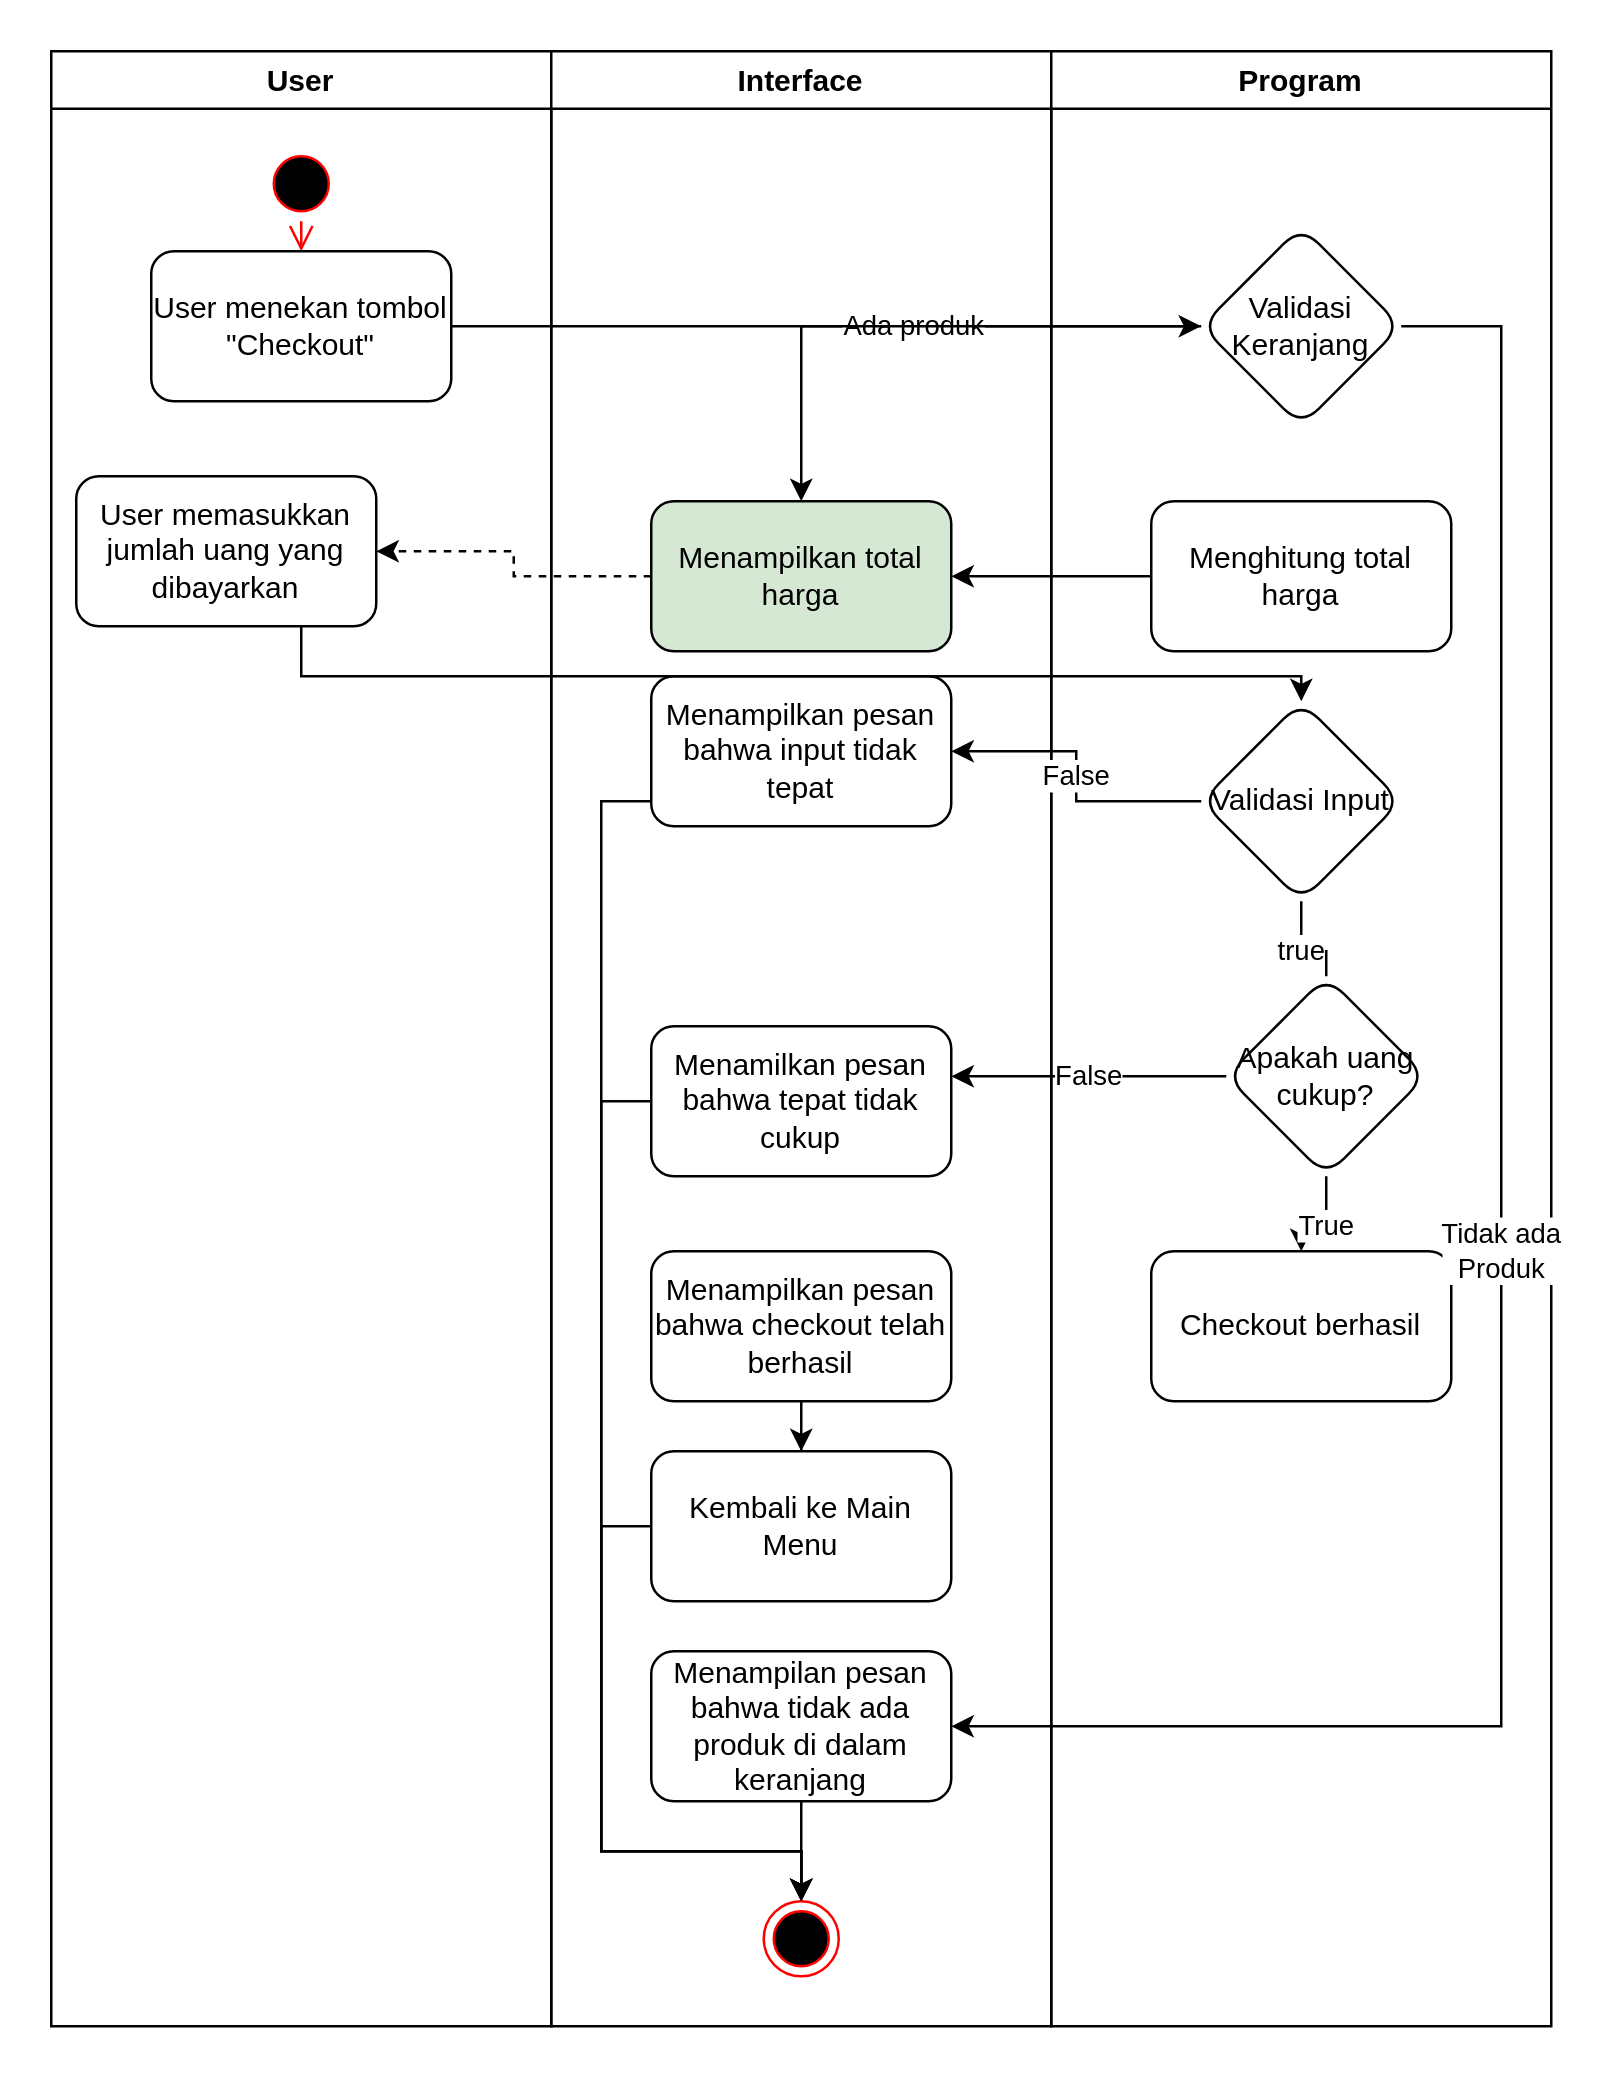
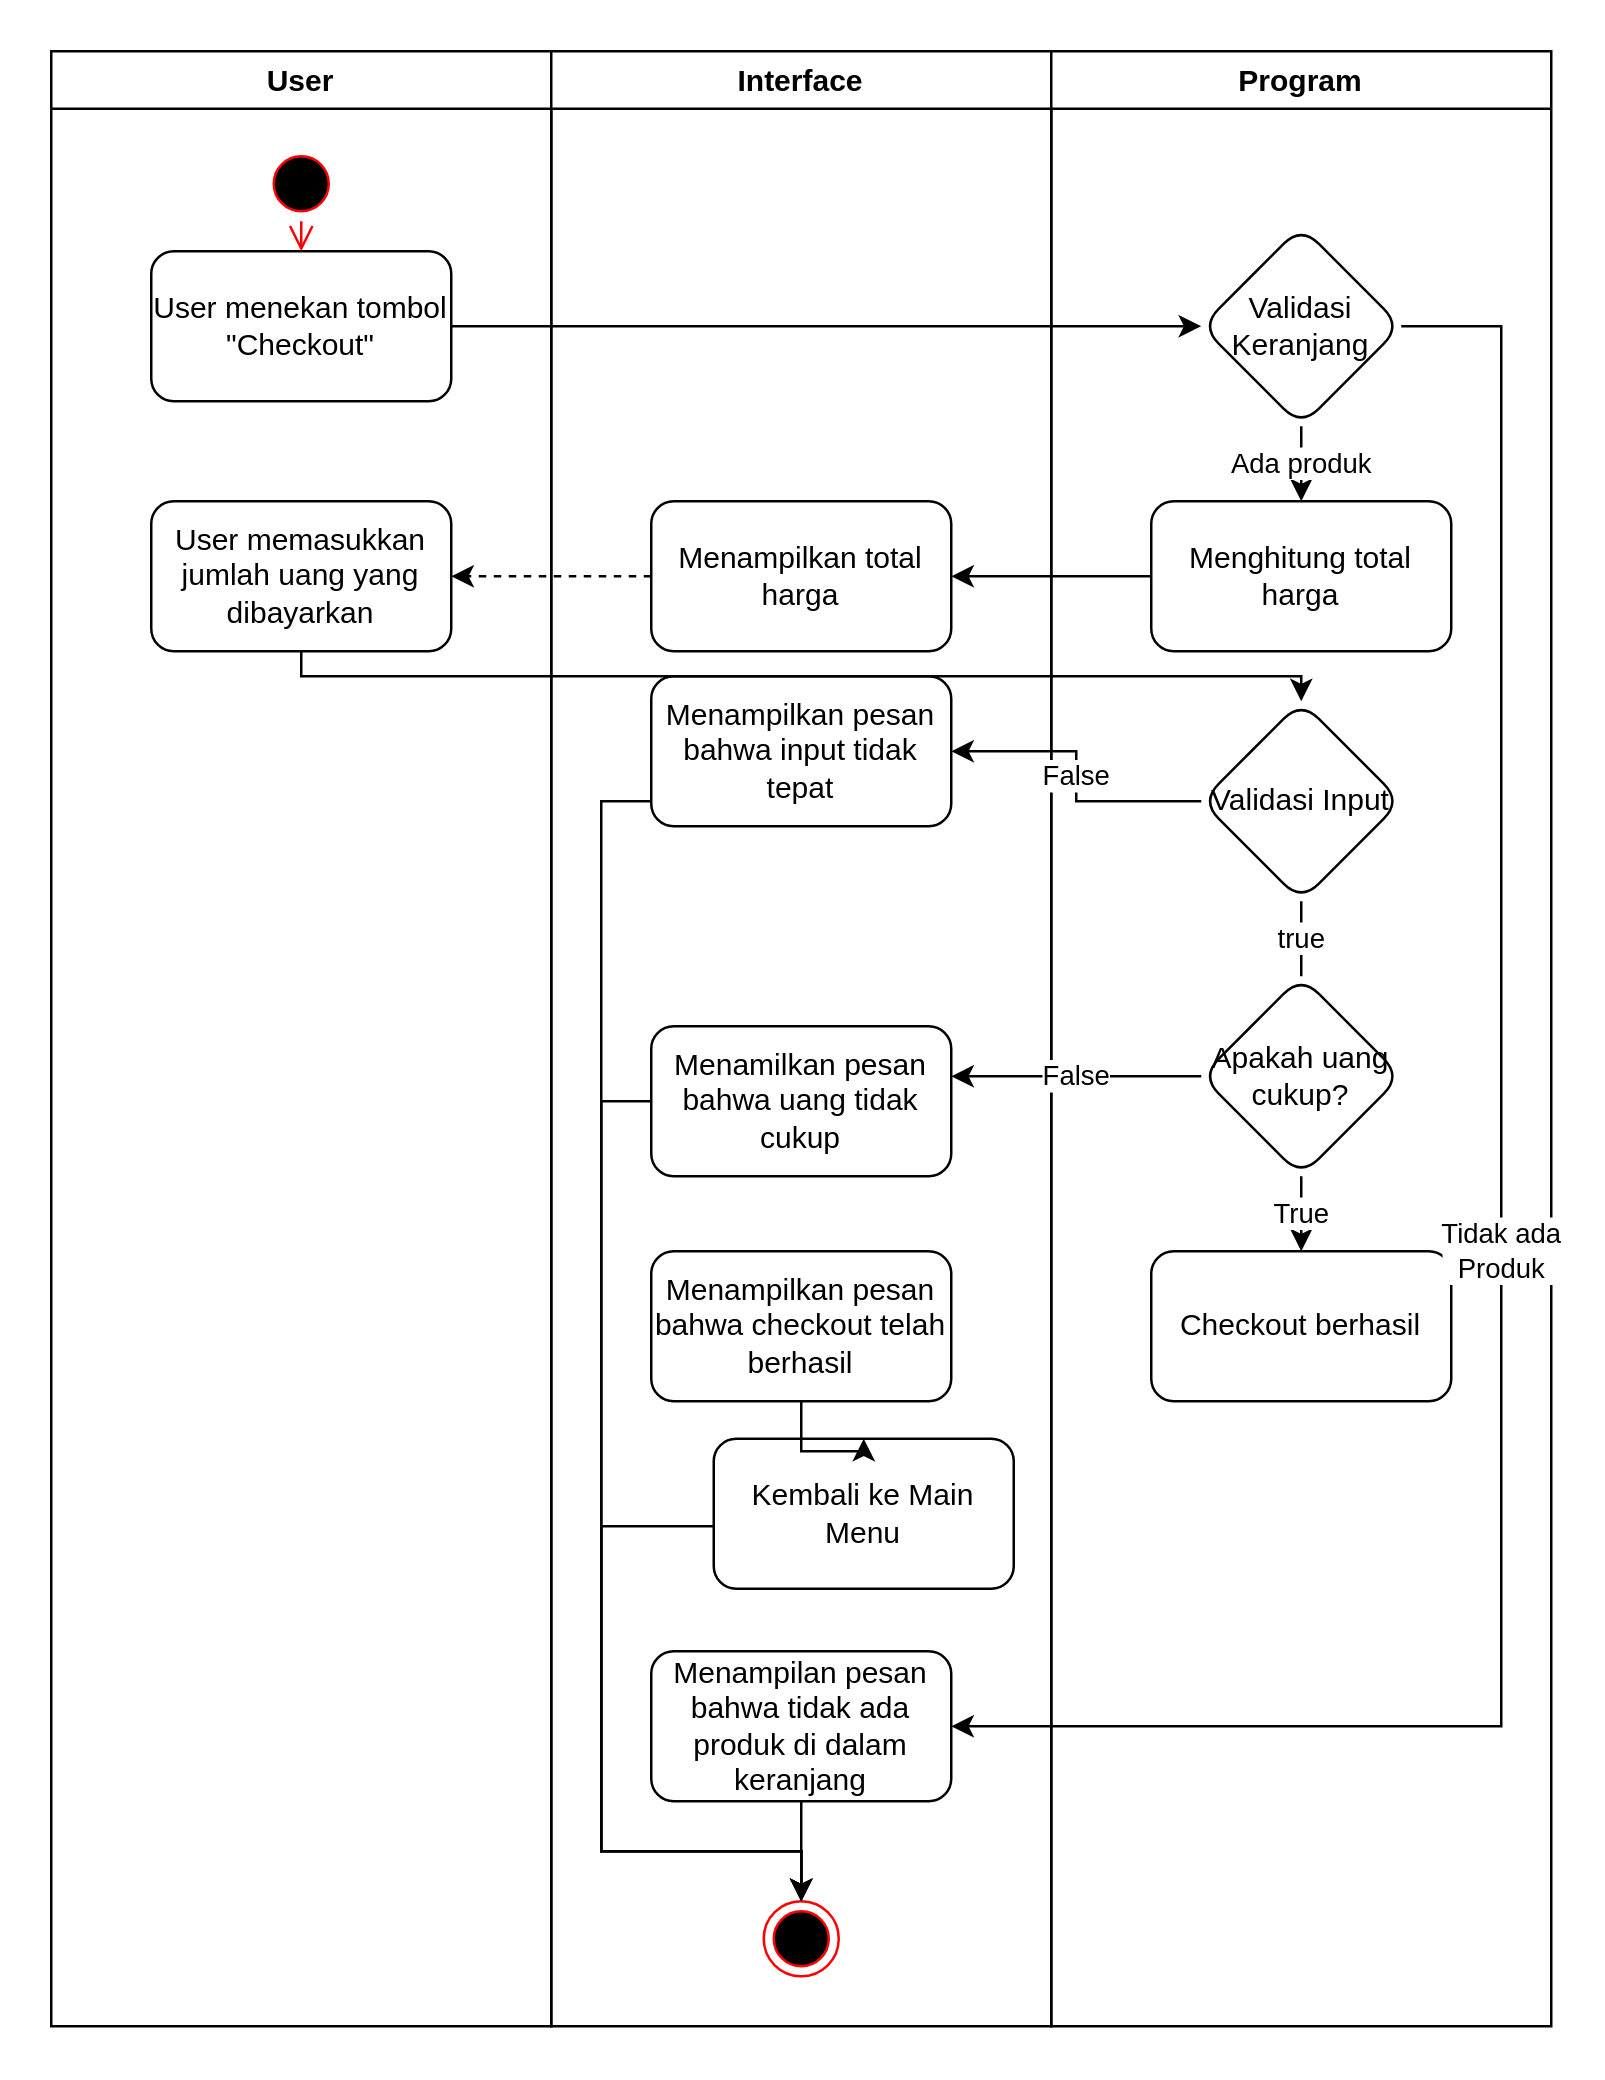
- <mxCell id="21" value="Ada produk" style="edgeStyle=orthogonalEdgeStyle;rounded=0;orthogonalLoop=1;jettySize=auto;html=1;" edge="1" parent="20" source="22" target="9"><mxGeometry relative="1" as="geometry" /></mxCell>
+ <mxCell id="21" value="Ada produk" style="edgeStyle=orthogonalEdgeStyle;rounded=0;orthogonalLoop=1;jettySize=auto;html=1;" edge="1" parent="20" source="22" target="23"><mxGeometry relative="1" as="geometry" /></mxCell>
- <mxCell id="6" value="User memasukkan jumlah uang yang dibayarkan" style="whiteSpace=wrap;html=1;rounded=1;" vertex="1" parent="2"><mxGeometry x="10" y="170" width="120" height="60" as="geometry" /></mxCell>
+ <mxCell id="6" value="User memasukkan jumlah uang yang dibayarkan" style="whiteSpace=wrap;html=1;rounded=1;" vertex="1" parent="2"><mxGeometry x="40" y="180" width="120" height="60" as="geometry" /></mxCell>
- <mxCell id="9" value="Menampilkan total harga" style="whiteSpace=wrap;html=1;rounded=1;fillColor=#d5e8d4;" vertex="1" parent="7"><mxGeometry x="40" y="180" width="120" height="60" as="geometry" /></mxCell>
+ <mxCell id="9" value="Menampilkan total harga" style="whiteSpace=wrap;html=1;rounded=1;" vertex="1" parent="7"><mxGeometry x="40" y="180" width="120" height="60" as="geometry" /></mxCell>
- <mxCell id="25" value="Apakah uang cukup?" style="rhombus;whiteSpace=wrap;html=1;rounded=1;" vertex="1" parent="20"><mxGeometry x="70" y="370" width="80" height="80" as="geometry" /></mxCell>
+ <mxCell id="25" value="Apakah uang cukup?" style="rhombus;whiteSpace=wrap;html=1;rounded=1;" vertex="1" parent="20"><mxGeometry x="60" y="370" width="80" height="80" as="geometry" /></mxCell>
- <mxCell id="12" value="Menamilkan pesan bahwa tepat tidak cukup" style="whiteSpace=wrap;html=1;rounded=1;" vertex="1" parent="7"><mxGeometry x="40" y="390" width="120" height="60" as="geometry" /></mxCell>
+ <mxCell id="12" value="Menamilkan pesan bahwa uang tidak cukup" style="whiteSpace=wrap;html=1;rounded=1;" vertex="1" parent="7"><mxGeometry x="40" y="390" width="120" height="60" as="geometry" /></mxCell>
- <mxCell id="18" value="Kembali ke Main Menu" style="whiteSpace=wrap;html=1;rounded=1;" vertex="1" parent="7"><mxGeometry x="40" y="560" width="120" height="60" as="geometry" /></mxCell>
+ <mxCell id="18" value="Kembali ke Main Menu" style="whiteSpace=wrap;html=1;rounded=1;" vertex="1" parent="7"><mxGeometry x="65" y="555" width="120" height="60" as="geometry" /></mxCell>
